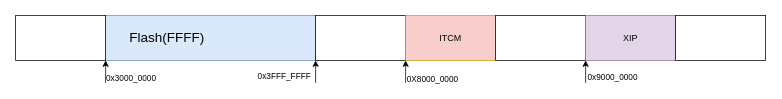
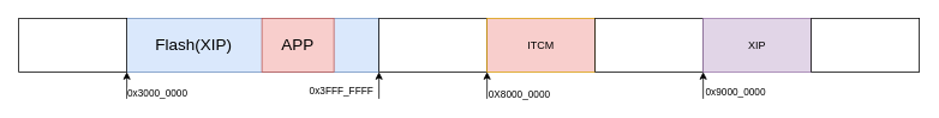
- <mxCell id="2" value="&amp;nbsp; &amp;nbsp; &amp;nbsp; Flash(FFFF)" style="rounded=0;whiteSpace=wrap;html=1;fontSize=18;align=left;fillColor=#dae8fc;strokeColor=#6c8ebf;" vertex="1" parent="1"><mxGeometry x="140" y="20" width="280" height="60" as="geometry" /></mxCell>
+ <mxCell id="2" value="&amp;nbsp; &amp;nbsp; &amp;nbsp; Flash(XIP)" style="rounded=0;whiteSpace=wrap;html=1;fontSize=18;align=left;fillColor=#dae8fc;strokeColor=#6c8ebf;" vertex="1" parent="1"><mxGeometry x="140" y="20" width="280" height="60" as="geometry" /></mxCell>
+ <mxCell id="3" value="APP" style="rounded=0;whiteSpace=wrap;html=1;fontSize=18;fillColor=#f8cecc;strokeColor=#b85450;" vertex="1" parent="1"><mxGeometry x="290" y="20" width="80" height="60" as="geometry" /></mxCell>
